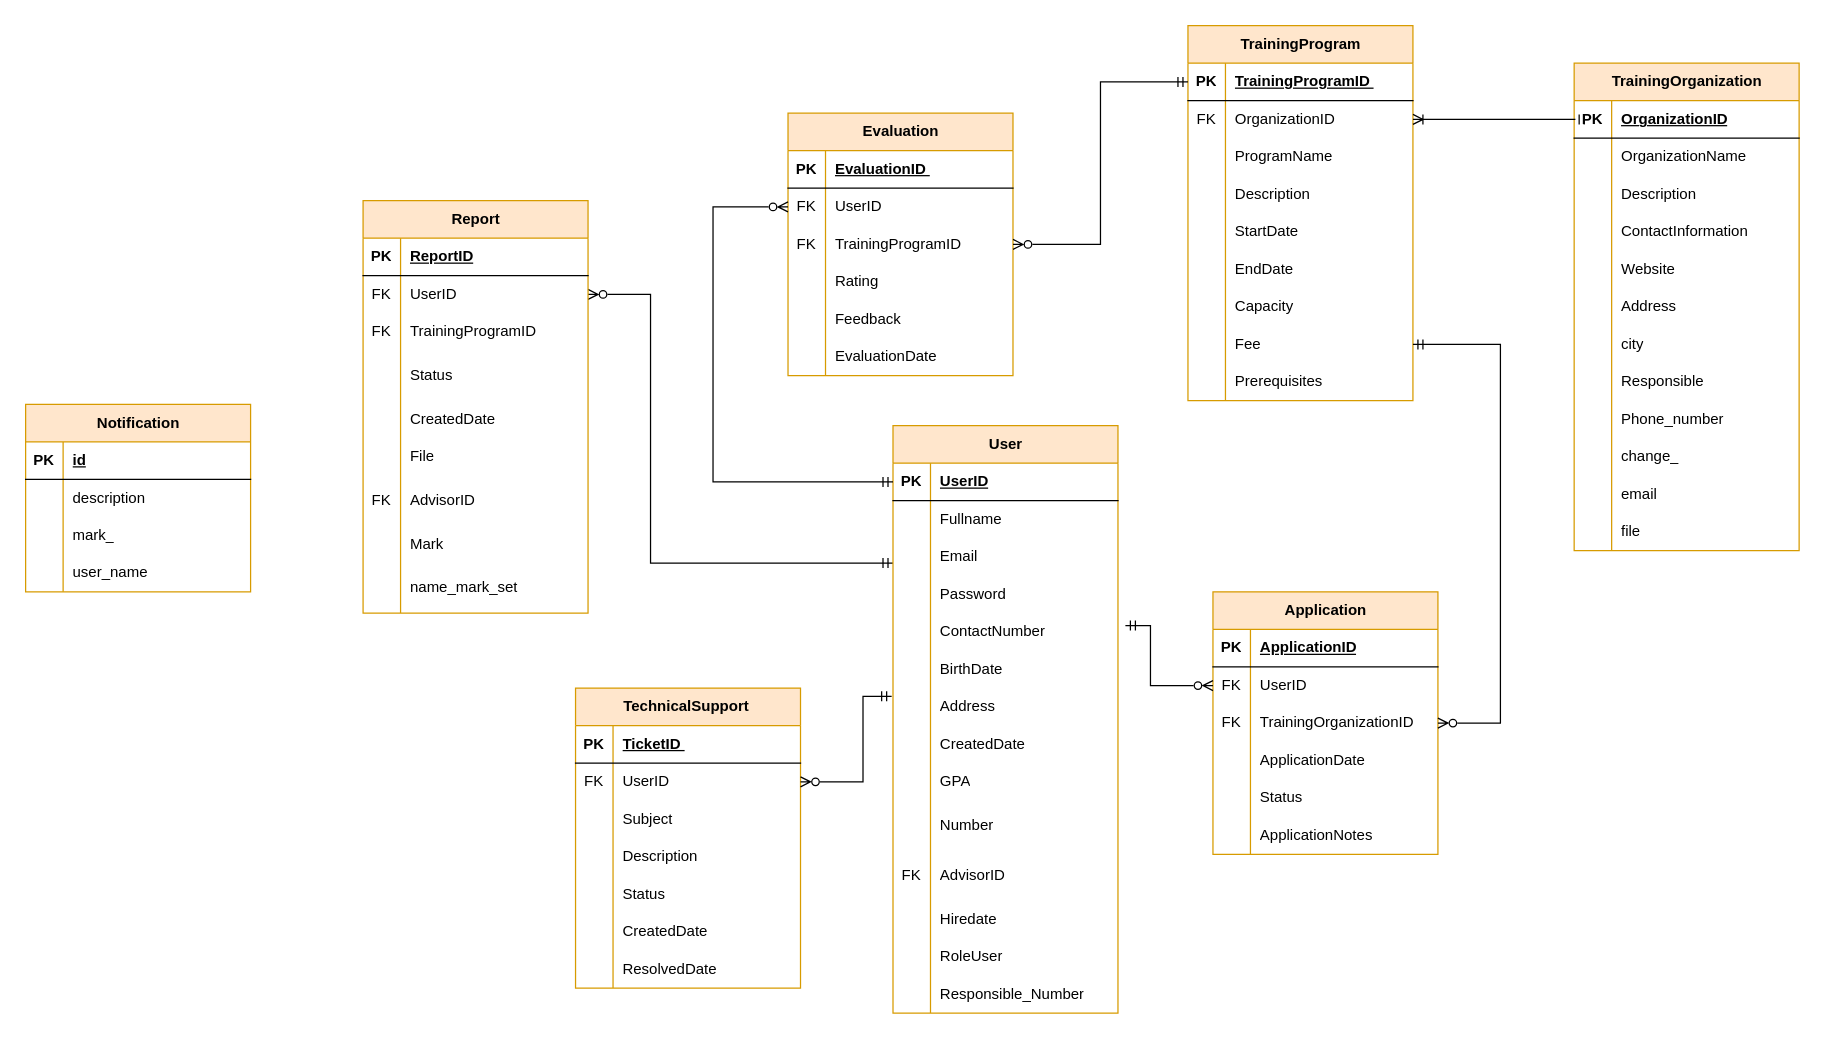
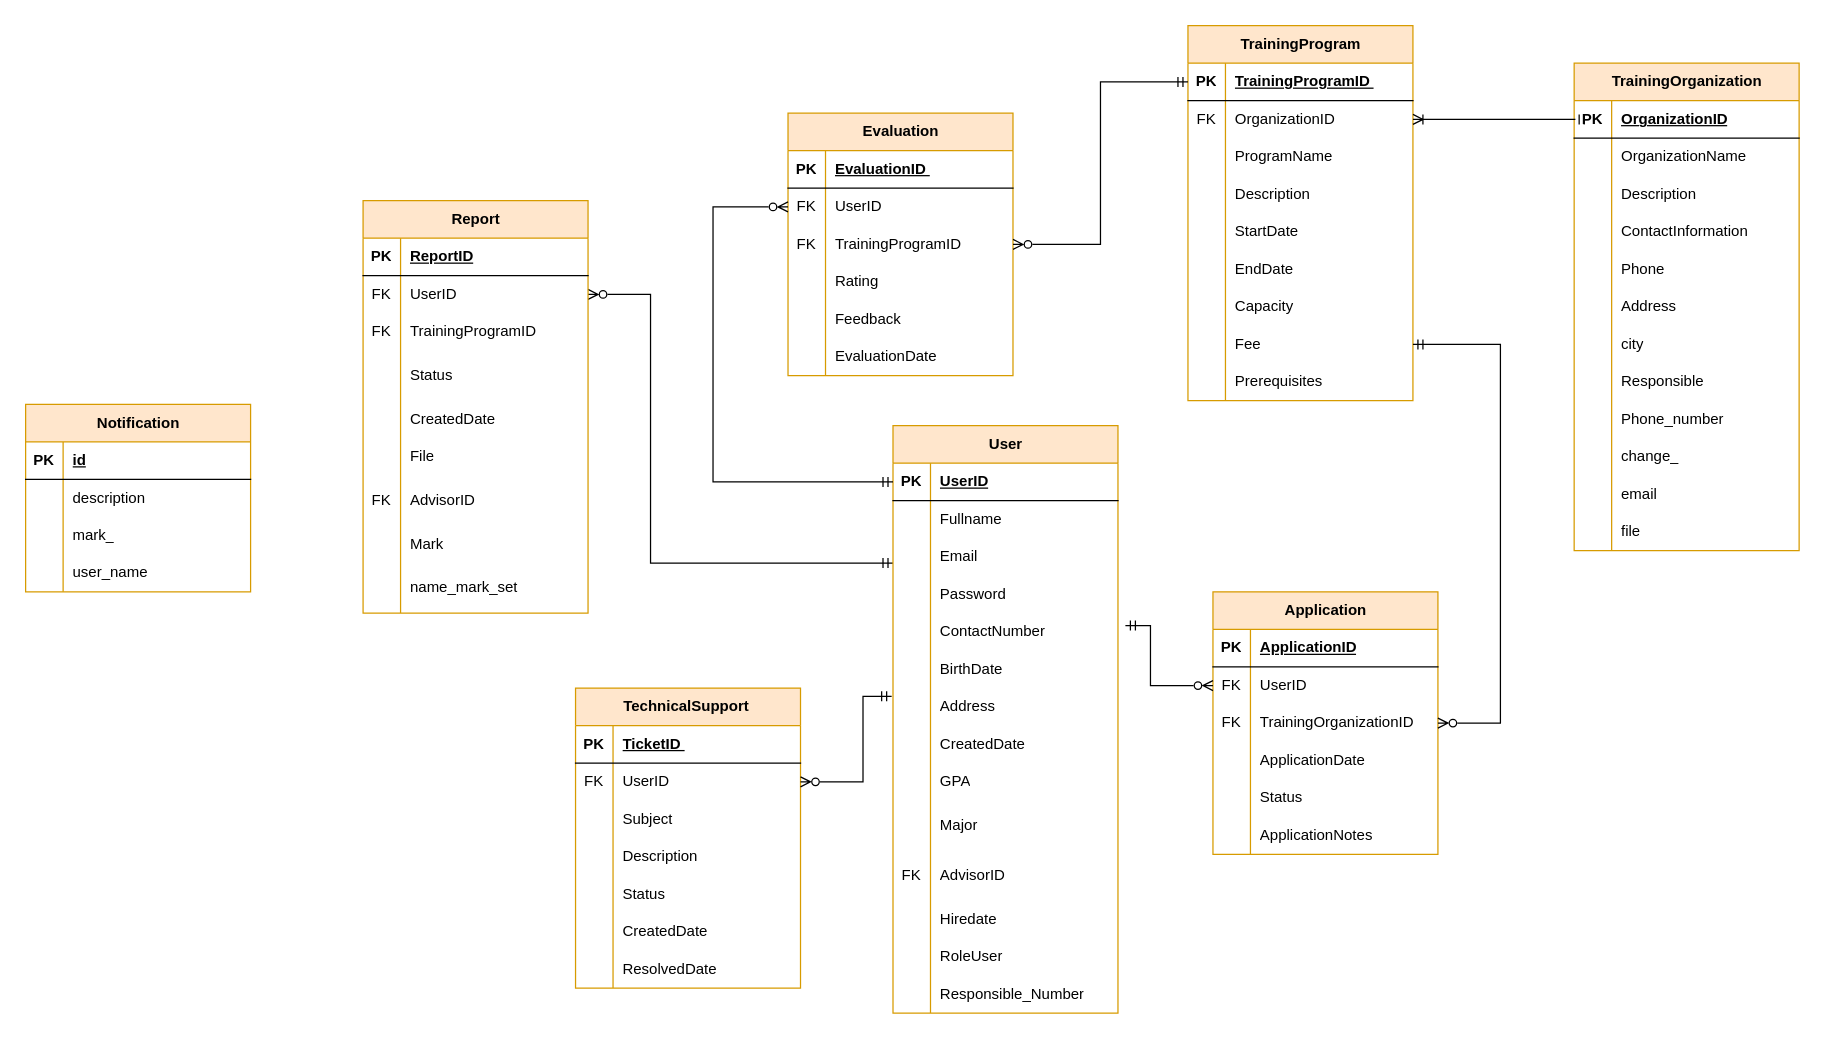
- <mxCell id="80" value="Website" style="shape=partialRectangle;connectable=0;fillColor=none;top=0;left=0;bottom=0;right=0;align=left;spacingLeft=6;overflow=hidden;whiteSpace=wrap;html=1;" parent="78" vertex="1"><mxGeometry x="30" width="150" height="30" as="geometry"><mxRectangle width="150" height="30" as="alternateBounds" /></mxGeometry></mxCell>
+ <mxCell id="80" value="Phone" style="shape=partialRectangle;connectable=0;fillColor=none;top=0;left=0;bottom=0;right=0;align=left;spacingLeft=6;overflow=hidden;whiteSpace=wrap;html=1;" parent="78" vertex="1"><mxGeometry x="30" width="150" height="30" as="geometry"><mxRectangle width="150" height="30" as="alternateBounds" /></mxGeometry></mxCell>
- <mxCell id="33" value="Number" style="shape=partialRectangle;connectable=0;fillColor=none;top=0;left=0;bottom=0;right=0;align=left;spacingLeft=6;overflow=hidden;whiteSpace=wrap;html=1;" parent="31" vertex="1"><mxGeometry x="30" width="150" height="40" as="geometry"><mxRectangle width="150" height="40" as="alternateBounds" /></mxGeometry></mxCell>
+ <mxCell id="33" value="Major" style="shape=partialRectangle;connectable=0;fillColor=none;top=0;left=0;bottom=0;right=0;align=left;spacingLeft=6;overflow=hidden;whiteSpace=wrap;html=1;" parent="31" vertex="1"><mxGeometry x="30" width="150" height="40" as="geometry"><mxRectangle width="150" height="40" as="alternateBounds" /></mxGeometry></mxCell>
